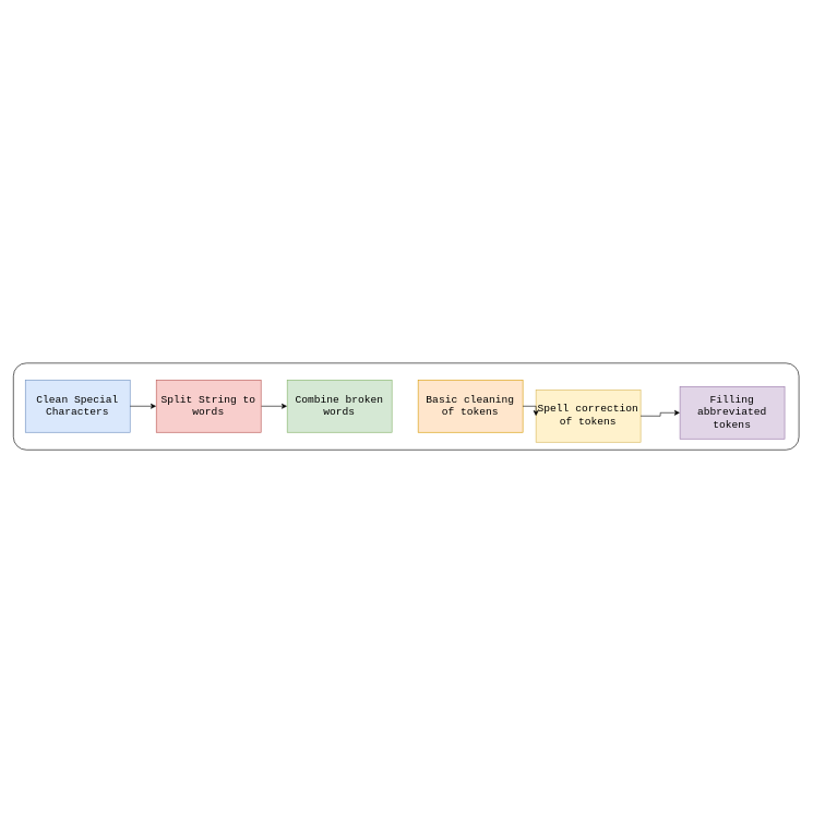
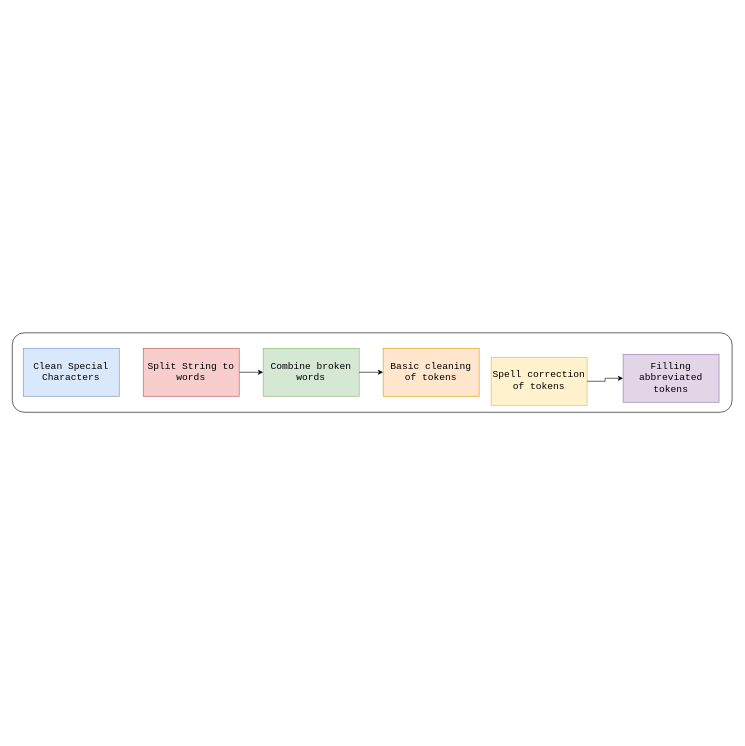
- <mxCell id="14" style="edgeStyle=orthogonalEdgeStyle;rounded=0;orthogonalLoop=1;jettySize=auto;html=1;exitX=0;exitY=0.5;exitDx=0;exitDy=0;entryX=1;entryY=0.5;entryDx=0;entryDy=0;" edge="1" parent="2" source="4" target="13"><mxGeometry relative="1" as="geometry" /></mxCell>
+ <mxCell id="7" style="edgeStyle=orthogonalEdgeStyle;rounded=0;orthogonalLoop=1;jettySize=auto;html=1;exitX=0;exitY=0.5;exitDx=0;exitDy=0;" edge="1" parent="2" source="5" target="6"><mxGeometry relative="1" as="geometry" /></mxCell>
- <mxCell id="9" style="edgeStyle=orthogonalEdgeStyle;rounded=0;orthogonalLoop=1;jettySize=auto;html=1;exitX=0;exitY=0.5;exitDx=0;exitDy=0;" edge="1" parent="2" source="6" target="8"><mxGeometry relative="1" as="geometry" /></mxCell>
